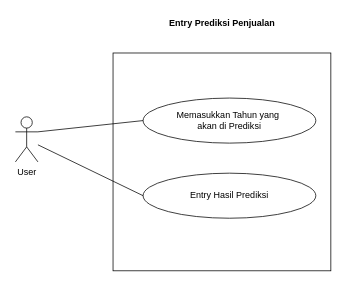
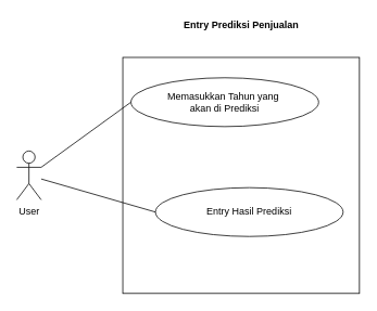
- <mxCell id="4" value="&lt;div&gt;&lt;span&gt;Memasukkan Tahun yang&amp;nbsp;&lt;/span&gt;&lt;/div&gt;&lt;div&gt;&lt;span&gt;akan di Prediksi&lt;/span&gt;&lt;/div&gt;" style="ellipse;whiteSpace=wrap;html=1;align=center;" vertex="1" parent="1"><mxGeometry x="190" y="130" width="230" height="60" as="geometry" /></mxCell>
+ <mxCell id="4" value="&lt;div&gt;&lt;span&gt;Memasukkan Tahun yang&amp;nbsp;&lt;/span&gt;&lt;/div&gt;&lt;div&gt;&lt;span&gt;akan di Prediksi&lt;/span&gt;&lt;/div&gt;" style="ellipse;whiteSpace=wrap;html=1;align=center;" vertex="1" parent="1"><mxGeometry x="160" y="95" width="230" height="60" as="geometry" /></mxCell>
- <mxCell id="2" value="User&lt;br&gt;" style="shape=umlActor;verticalLabelPosition=bottom;verticalAlign=top;html=1;outlineConnect=0;" vertex="1" parent="1"><mxGeometry x="20" y="155" width="30" height="60" as="geometry" /></mxCell>
+ <mxCell id="2" value="User&lt;br&gt;" style="shape=umlActor;verticalLabelPosition=bottom;verticalAlign=top;html=1;outlineConnect=0;" vertex="1" parent="1"><mxGeometry x="20" y="185" width="30" height="60" as="geometry" /></mxCell>
